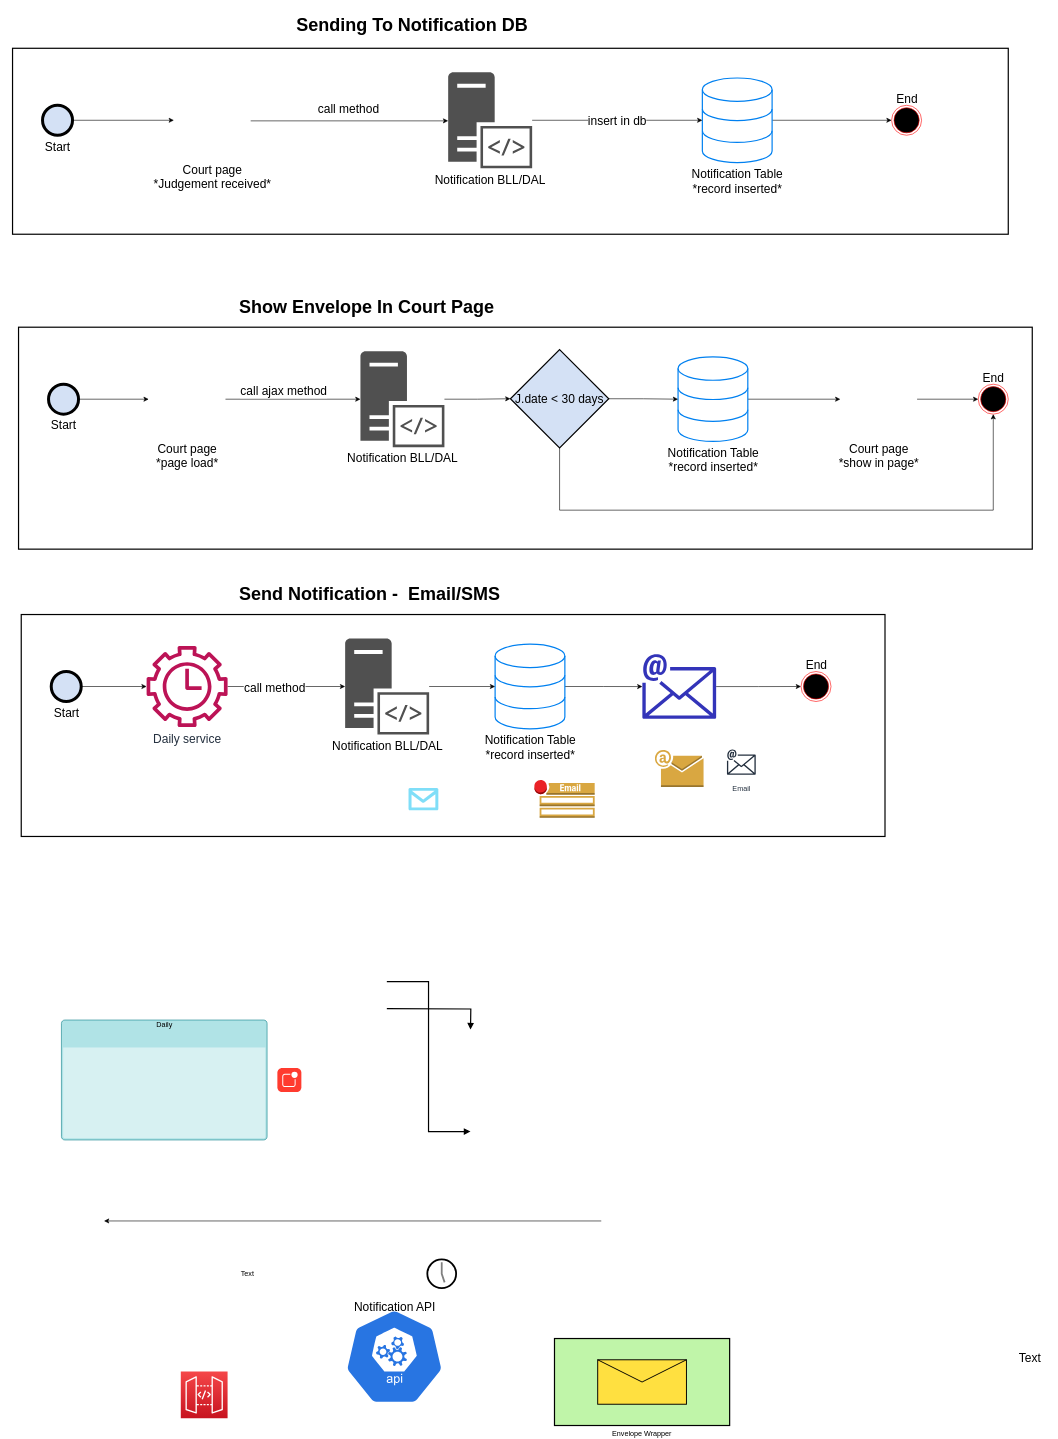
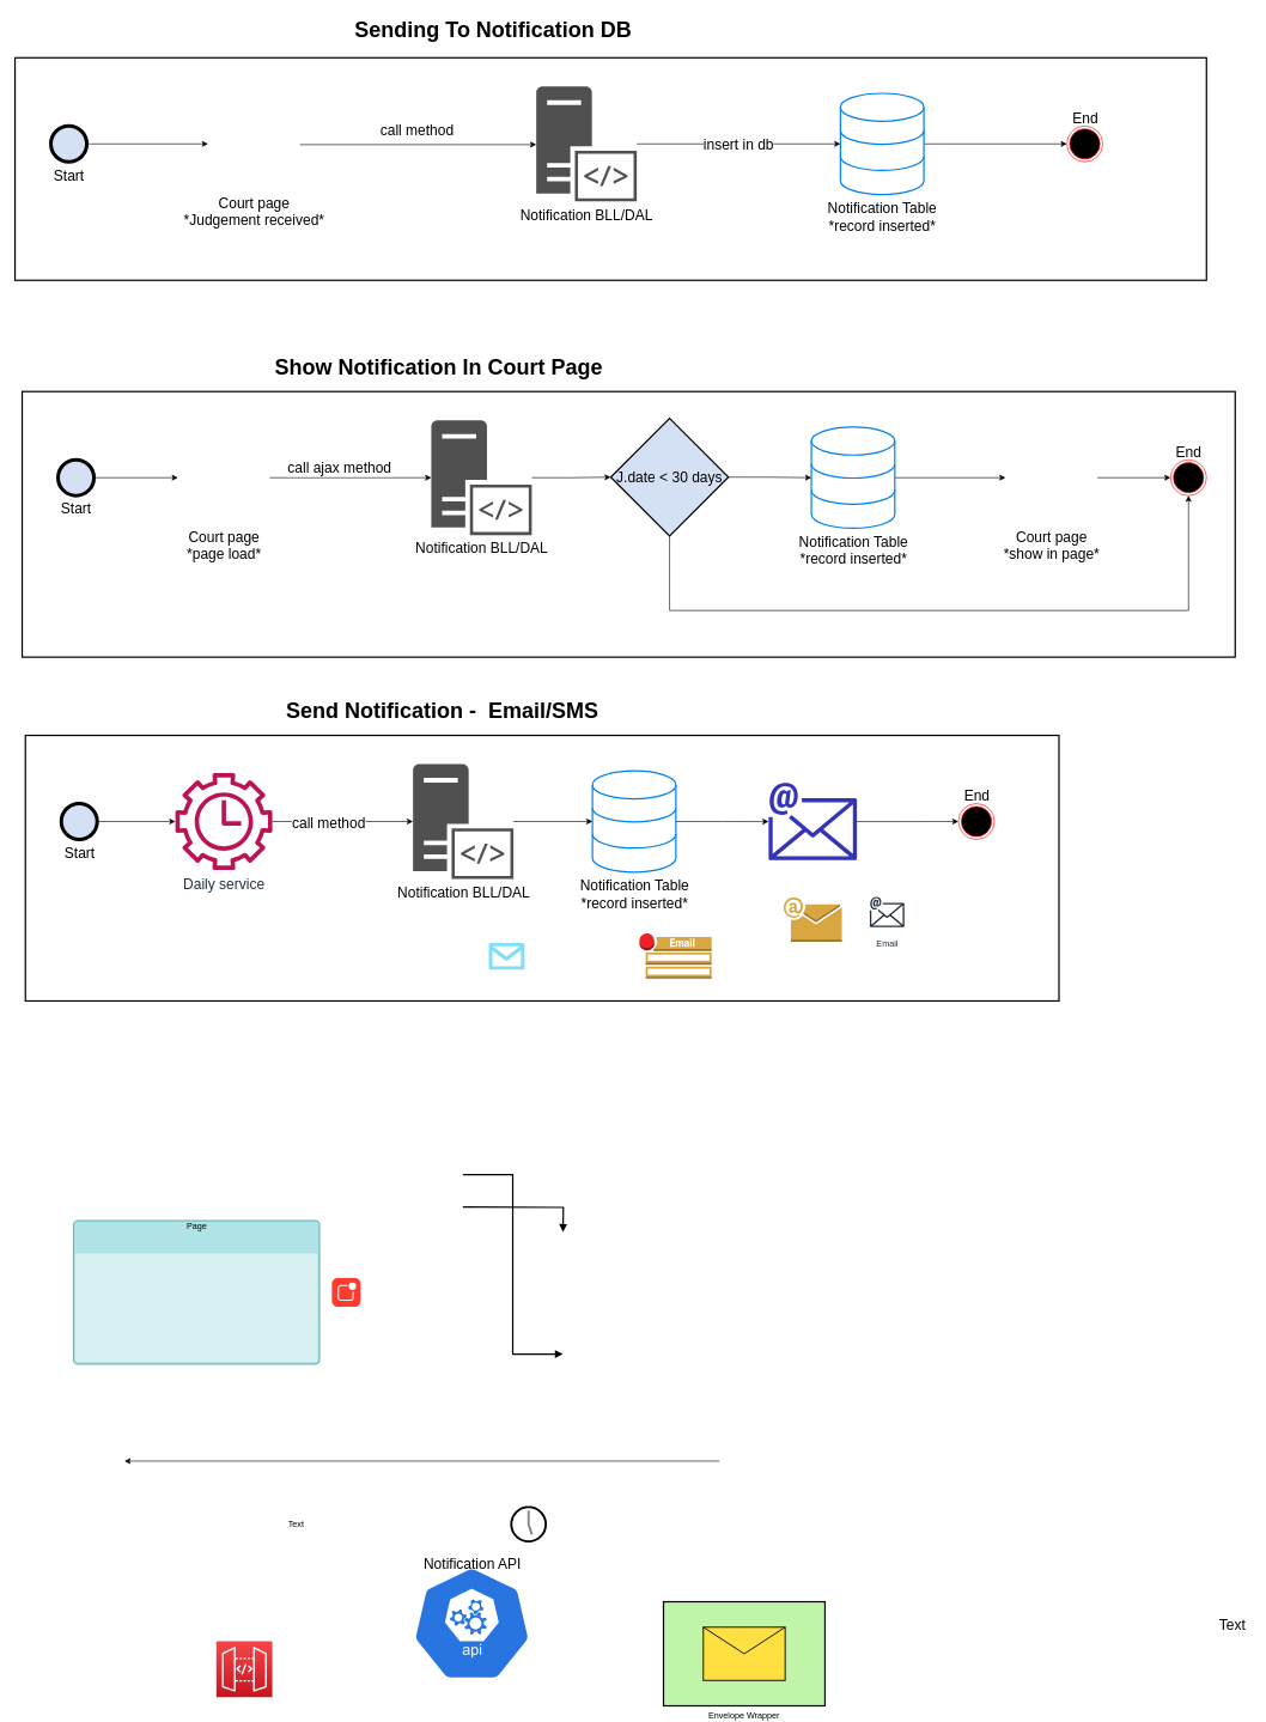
- <mxCell id="27" value="&lt;font style=&quot;font-size: 30px&quot;&gt;Show Envelope&amp;nbsp;In Court Page&lt;/font&gt;" style="text;strokeColor=none;fillColor=none;html=1;fontSize=24;fontStyle=1;verticalAlign=middle;align=center;" parent="1" vertex="1"><mxGeometry x="270" y="491" width="680" height="40" as="geometry" /></mxCell>
+ <mxCell id="27" value="&lt;font style=&quot;font-size: 30px&quot;&gt;Show Notification&amp;nbsp;In Court Page&lt;/font&gt;" style="text;strokeColor=none;fillColor=none;html=1;fontSize=24;fontStyle=1;verticalAlign=middle;align=center;" parent="1" vertex="1"><mxGeometry x="270" y="491" width="680" height="40" as="geometry" /></mxCell>
- <mxCell id="20" value="Daily" style="html=1;labelPosition=center;verticalLabelPosition=middle;verticalAlign=top;align=center;fontSize=12;outlineConnect=0;spacingTop=-6;shape=mxgraph.sitemap.page;fillColor=#b0e3e6;strokeColor=#0e8088;" parent="1" vertex="1"><mxGeometry x="101.5" y="1700" width="342.86" height="200" as="geometry" /></mxCell>
+ <mxCell id="20" value="Page" style="html=1;labelPosition=center;verticalLabelPosition=middle;verticalAlign=top;align=center;fontSize=12;outlineConnect=0;spacingTop=-6;shape=mxgraph.sitemap.page;fillColor=#b0e3e6;strokeColor=#0e8088;" parent="1" vertex="1"><mxGeometry x="101.5" y="1700" width="342.86" height="200" as="geometry" /></mxCell>
- <mxCell id="5" value="Envelope Wrapper" style="strokeWidth=2;dashed=0;align=center;fontSize=12;fillColor=#c0f5a9;verticalLabelPosition=bottom;verticalAlign=top;shape=mxgraph.eip.envelope_wrapper;" parent="1" vertex="1"><mxGeometry x="923.5" y="2231" width="292" height="145" as="geometry" /></mxCell>
+ <mxCell id="5" value="Envelope Wrapper" style="strokeWidth=2;dashed=0;align=center;fontSize=12;fillColor=#c0f5a9;verticalLabelPosition=bottom;verticalAlign=top;shape=mxgraph.eip.envelope_wrapper;" parent="1" vertex="1"><mxGeometry x="923.5" y="2231" width="225" height="145" as="geometry" /></mxCell>
